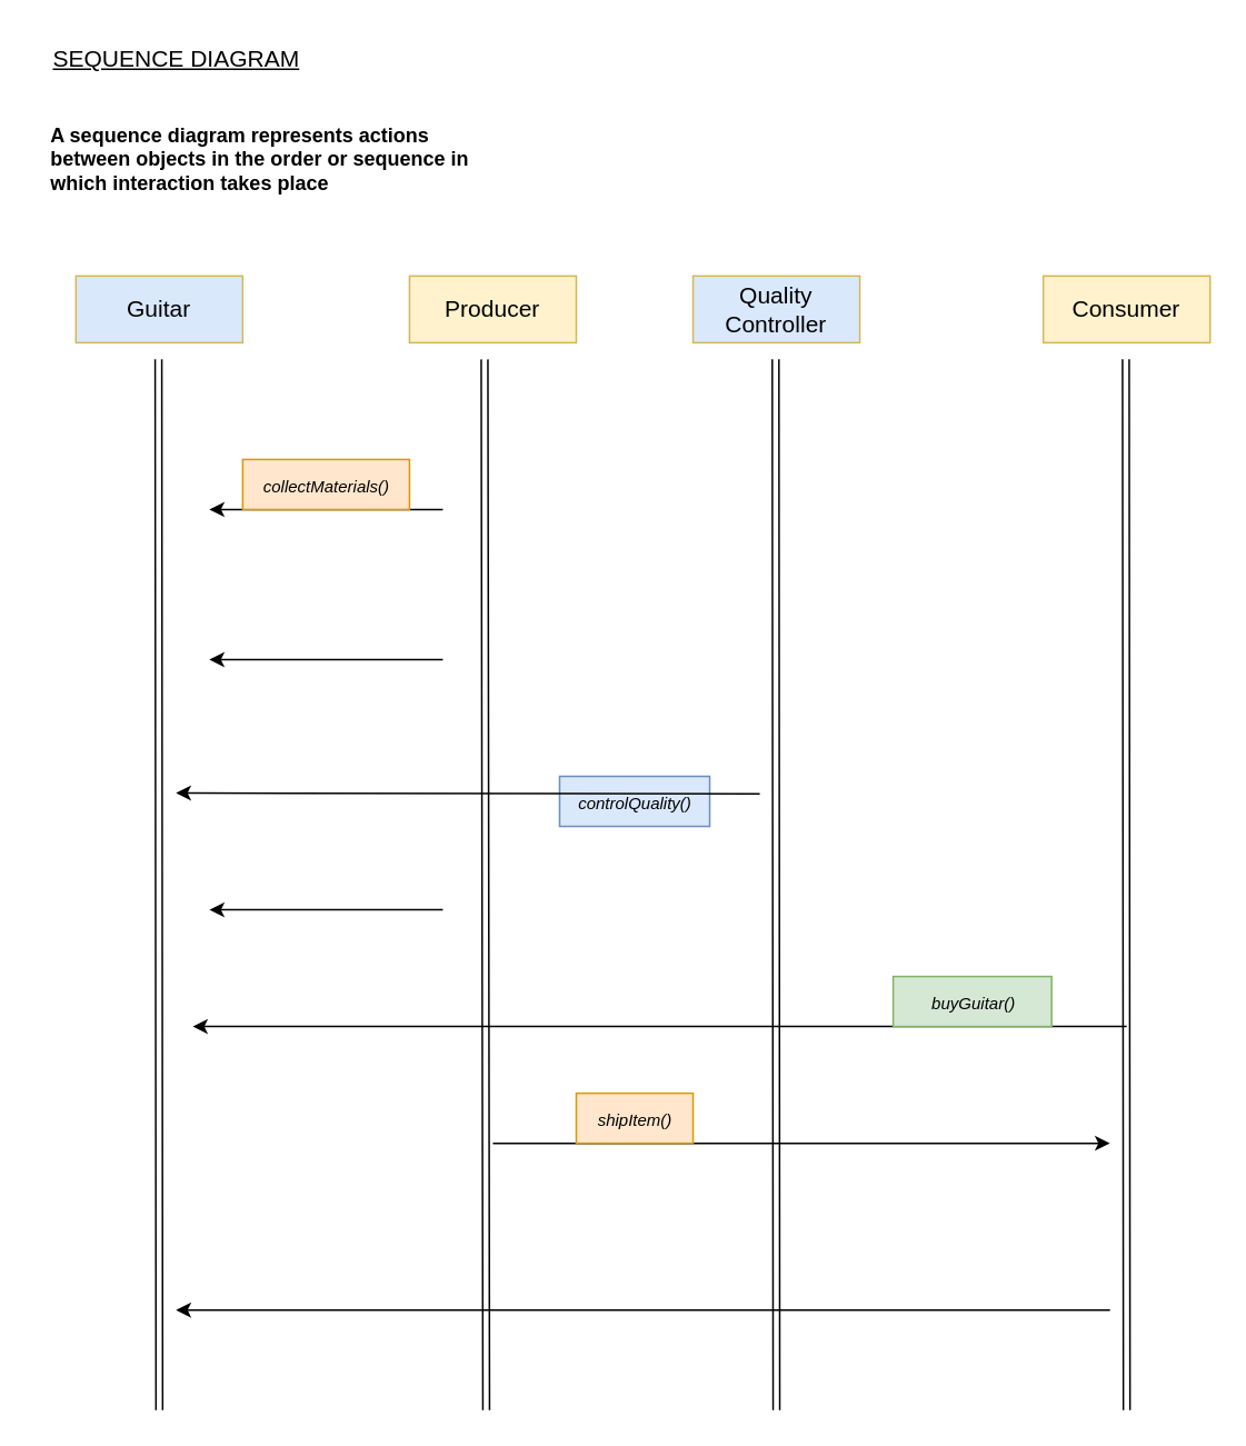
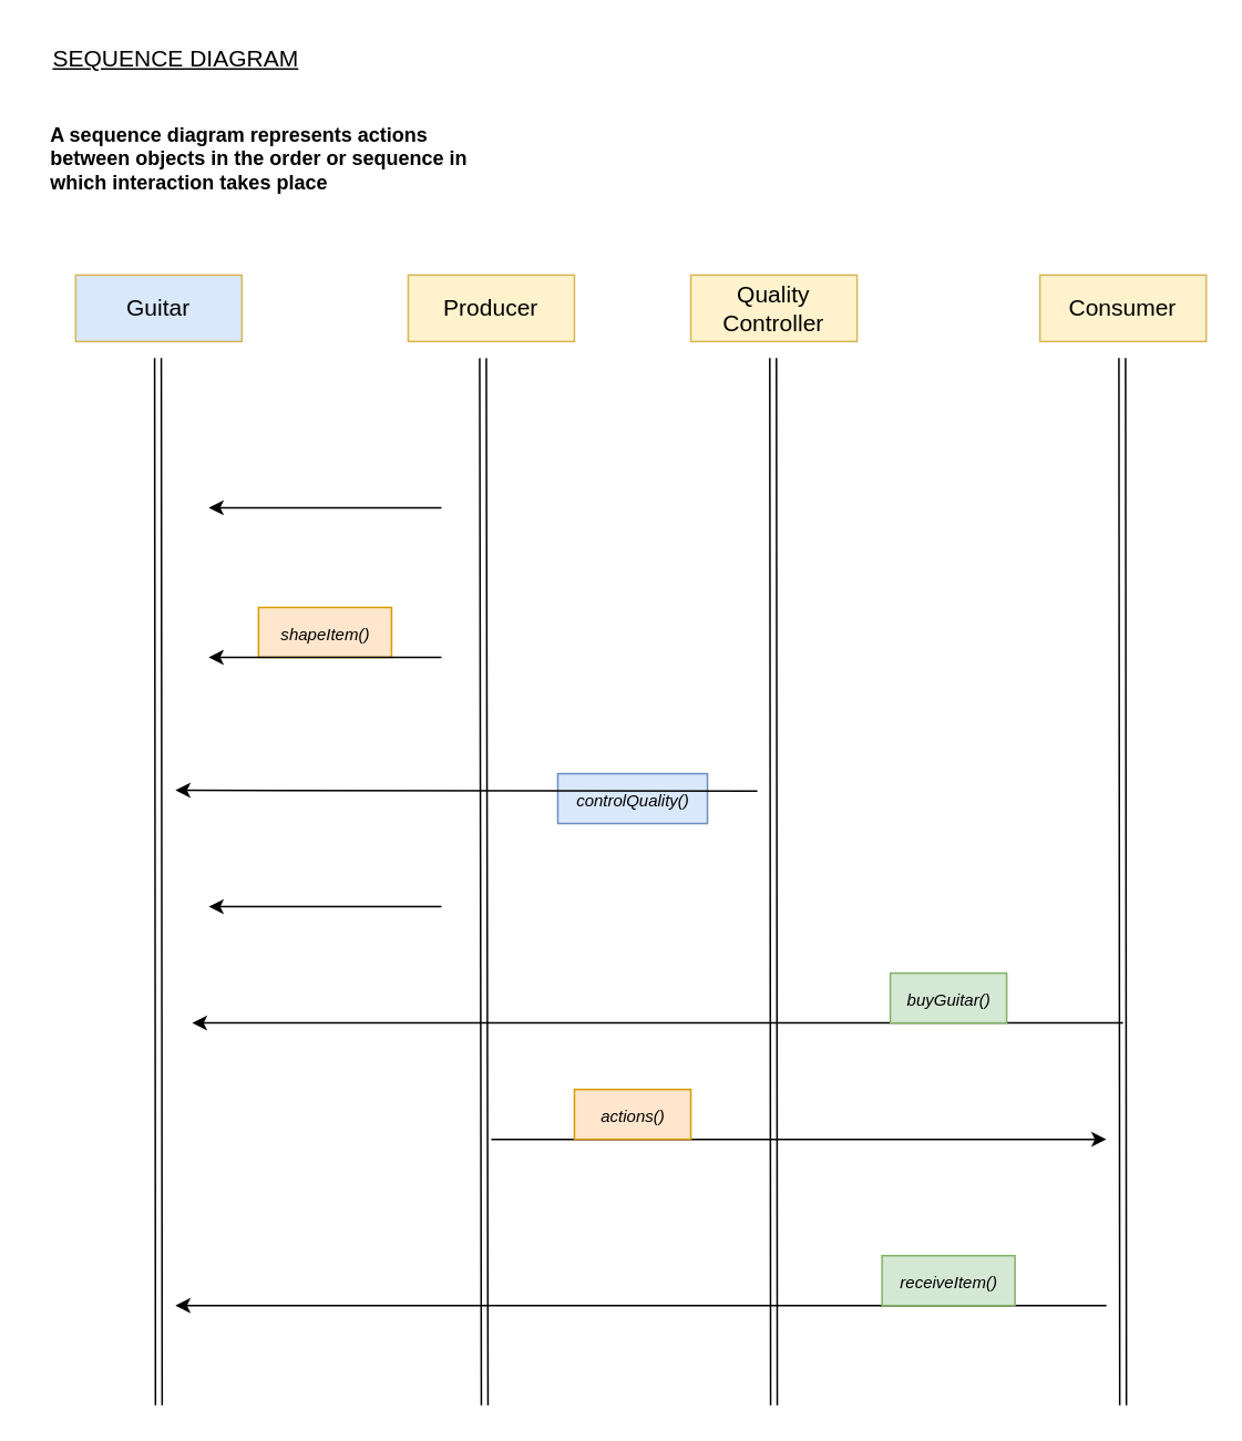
- <mxCell id="14" value="Quality Controller" style="rounded=0;whiteSpace=wrap;html=1;fontSize=14;fillColor=#dae8fc;strokeColor=#d6b656;" vertex="1" parent="1"><mxGeometry x="415" y="165" width="100" height="40" as="geometry" /></mxCell>
+ <mxCell id="14" value="Quality Controller" style="rounded=0;whiteSpace=wrap;html=1;fontSize=14;fillColor=#fff2cc;strokeColor=#d6b656;" vertex="1" parent="1"><mxGeometry x="415" y="165" width="100" height="40" as="geometry" /></mxCell>
- <mxCell id="11" value="&lt;i&gt;&lt;font style=&quot;font-size: 10px;&quot;&gt;collectMaterials()&lt;/font&gt;&lt;/i&gt;" style="text;html=1;align=center;verticalAlign=middle;resizable=0;points=[];autosize=1;strokeColor=#d79b00;fillColor=#ffe6cc;fontSize=14;" vertex="1" parent="1"><mxGeometry x="145" y="275" width="100" height="30" as="geometry" /></mxCell>
+ <mxCell id="12" value="&lt;i&gt;&lt;font style=&quot;font-size: 10px;&quot;&gt;shapeItem()&lt;/font&gt;&lt;/i&gt;" style="text;html=1;align=center;verticalAlign=middle;resizable=0;points=[];autosize=1;strokeColor=#d79b00;fillColor=#ffe6cc;fontSize=14;" vertex="1" parent="1"><mxGeometry x="155" y="365" width="80" height="30" as="geometry" /></mxCell>
- <mxCell id="19" value="&lt;i&gt;&lt;font style=&quot;font-size: 10px;&quot;&gt;buyGuitar()&lt;/font&gt;&lt;/i&gt;" style="text;html=1;align=center;verticalAlign=middle;resizable=0;points=[];autosize=1;strokeColor=#82b366;fillColor=#d5e8d4;fontSize=14;" vertex="1" parent="1"><mxGeometry x="535" y="585" width="95" height="30" as="geometry" /></mxCell>
+ <mxCell id="19" value="&lt;i&gt;&lt;font style=&quot;font-size: 10px;&quot;&gt;buyGuitar()&lt;/font&gt;&lt;/i&gt;" style="text;html=1;align=center;verticalAlign=middle;resizable=0;points=[];autosize=1;strokeColor=#82b366;fillColor=#d5e8d4;fontSize=14;" vertex="1" parent="1"><mxGeometry x="535" y="585" width="70" height="30" as="geometry" /></mxCell>
- <mxCell id="21" value="&lt;i&gt;&lt;font style=&quot;font-size: 10px;&quot;&gt;shipItem()&lt;/font&gt;&lt;/i&gt;" style="text;html=1;align=center;verticalAlign=middle;resizable=0;points=[];autosize=1;strokeColor=#d79b00;fillColor=#ffe6cc;fontSize=14;" vertex="1" parent="1"><mxGeometry x="345" y="655" width="70" height="30" as="geometry" /></mxCell>
+ <mxCell id="21" value="&lt;i&gt;&lt;font style=&quot;font-size: 10px;&quot;&gt;actions()&lt;/font&gt;&lt;/i&gt;" style="text;html=1;align=center;verticalAlign=middle;resizable=0;points=[];autosize=1;strokeColor=#d79b00;fillColor=#ffe6cc;fontSize=14;" vertex="1" parent="1"><mxGeometry x="345" y="655" width="70" height="30" as="geometry" /></mxCell>
+ <mxCell id="23" value="&lt;i&gt;&lt;font style=&quot;font-size: 10px;&quot;&gt;receiveItem()&lt;/font&gt;&lt;/i&gt;" style="text;html=1;align=center;verticalAlign=middle;resizable=0;points=[];autosize=1;strokeColor=#82b366;fillColor=#d5e8d4;fontSize=14;" vertex="1" parent="1"><mxGeometry x="530" y="755" width="80" height="30" as="geometry" /></mxCell>
